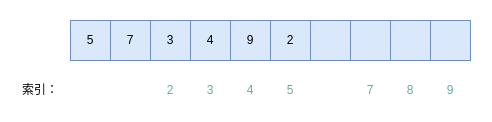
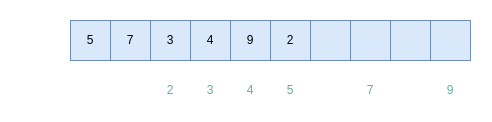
- <mxCell id="12" value="索引：" style="text;html=1;strokeColor=none;fillColor=none;align=center;verticalAlign=middle;whiteSpace=wrap;rounded=0;" vertex="1" parent="1"><mxGeometry x="20" y="80" width="40" height="20" as="geometry" /></mxCell>
- <mxCell id="18" value="8" style="text;html=1;align=center;verticalAlign=middle;whiteSpace=wrap;rounded=0;fontColor=#67AB9F;" vertex="1" parent="1"><mxGeometry x="390" y="80" width="40" height="20" as="geometry" /></mxCell>
